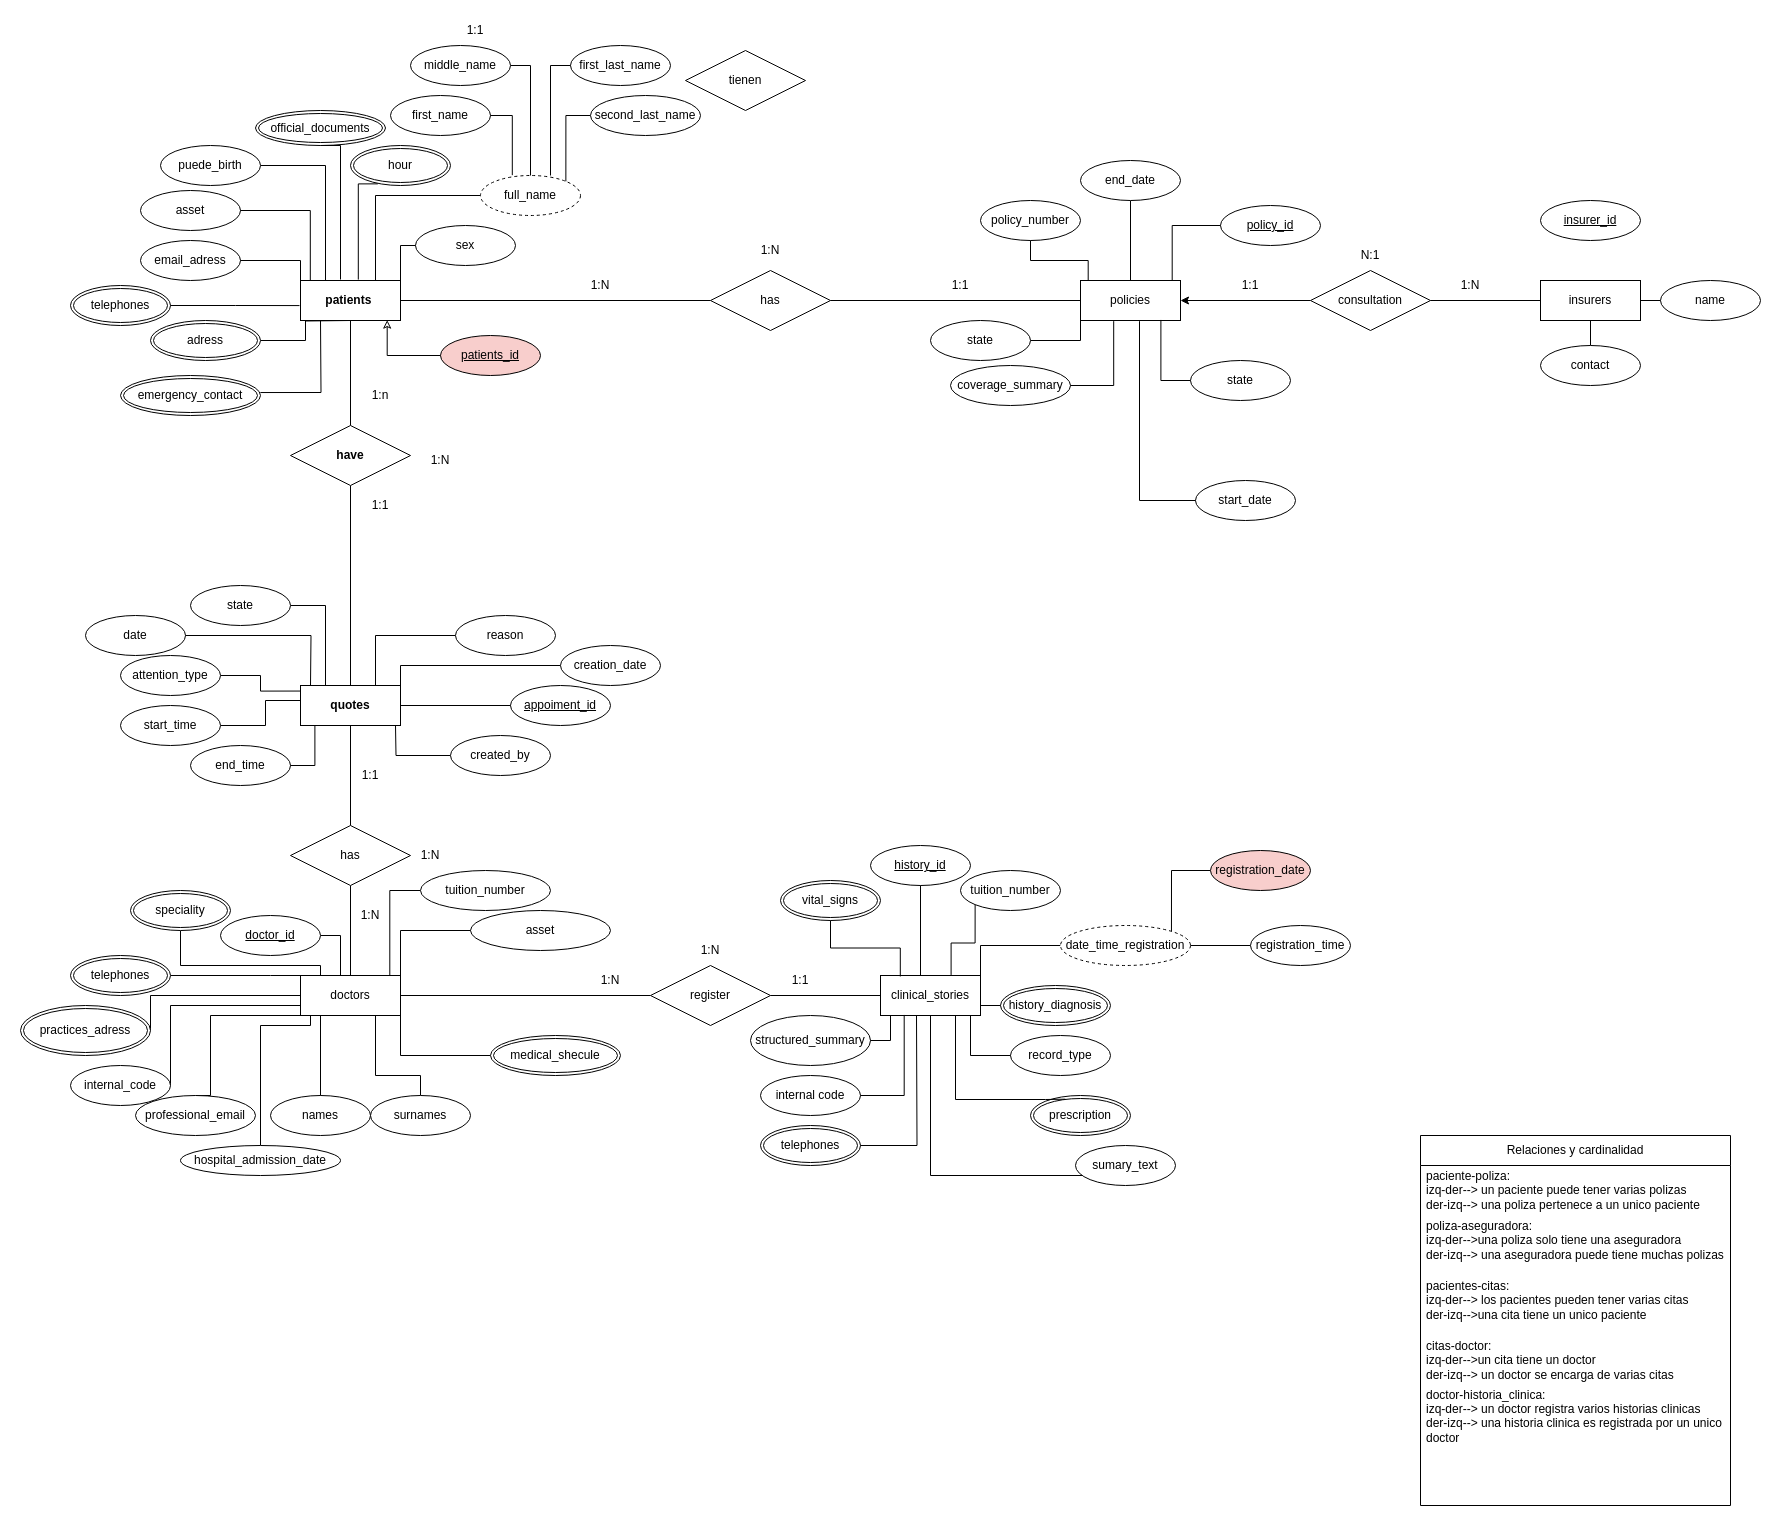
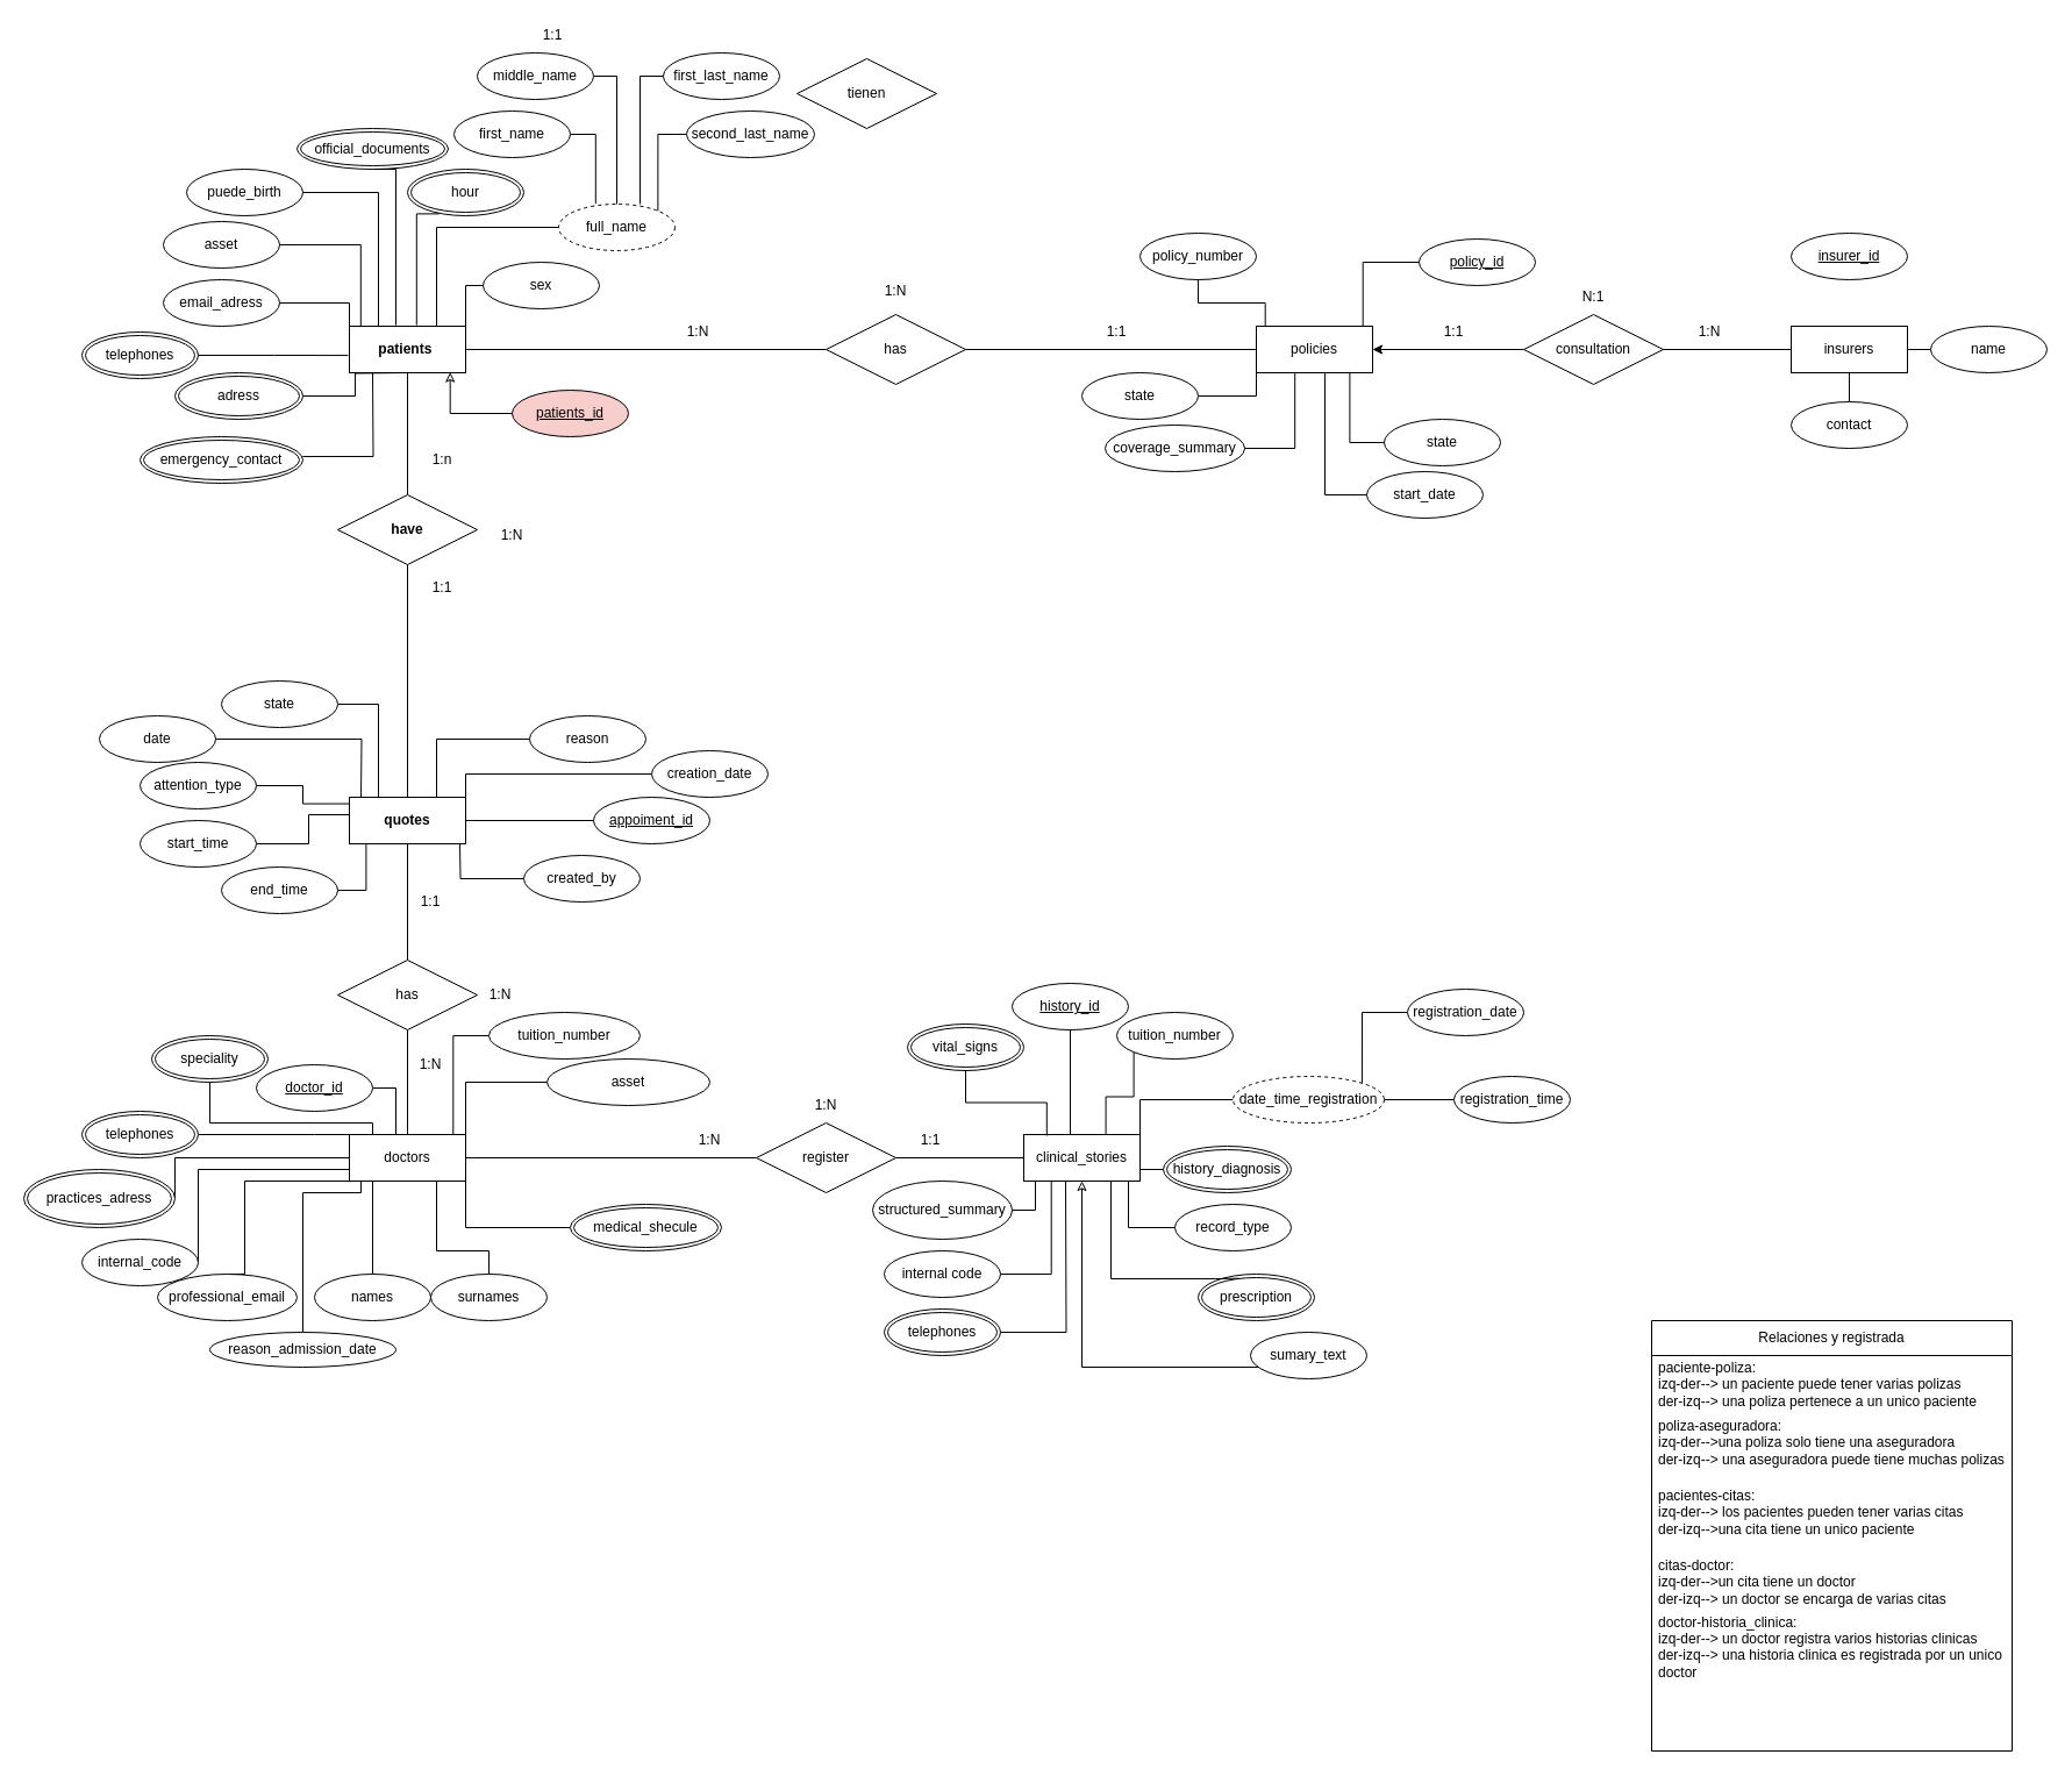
- <mxCell id="135" value="end_date" style="ellipse;whiteSpace=wrap;html=1;align=center;" vertex="1" parent="1"><mxGeometry x="1080" y="160" width="100" height="40" as="geometry" /></mxCell>
- <mxCell id="134" style="edgeStyle=orthogonalEdgeStyle;rounded=0;orthogonalLoop=1;jettySize=auto;html=1;entryX=0.5;entryY=0;entryDx=0;entryDy=0;endArrow=none;endFill=0;" edge="1" parent="1" source="135" target="128"><mxGeometry relative="1" as="geometry" /></mxCell>
- <mxCell id="133" value="start_date" style="ellipse;whiteSpace=wrap;html=1;align=center;" vertex="1" parent="1"><mxGeometry x="1195" y="480" width="100" height="40" as="geometry" /></mxCell>
+ <mxCell id="133" value="start_date" style="ellipse;whiteSpace=wrap;html=1;align=center;" vertex="1" parent="1"><mxGeometry x="1175" y="405" width="100" height="40" as="geometry" /></mxCell>
- <mxCell id="110" value="registration_date" style="ellipse;whiteSpace=wrap;html=1;align=center;fillColor=#f8cecc;" vertex="1" parent="1"><mxGeometry x="1210" y="850" width="100" height="40" as="geometry" /></mxCell>
+ <mxCell id="110" value="registration_date" style="ellipse;whiteSpace=wrap;html=1;align=center;" vertex="1" parent="1"><mxGeometry x="1210" y="850" width="100" height="40" as="geometry" /></mxCell>
- <mxCell id="113" style="edgeStyle=orthogonalEdgeStyle;rounded=0;orthogonalLoop=1;jettySize=auto;html=1;endArrow=none;endFill=0;" edge="1" parent="1" source="114" target="31"><mxGeometry relative="1" as="geometry"><Array as="points"><mxPoint x="930" y="1175" /></Array></mxGeometry></mxCell>
+ <mxCell id="113" style="edgeStyle=orthogonalEdgeStyle;rounded=0;orthogonalLoop=1;jettySize=auto;html=1;endArrow=classic;endFill=0;" edge="1" parent="1" source="114" target="31"><mxGeometry relative="1" as="geometry"><Array as="points"><mxPoint x="930" y="1175" /></Array></mxGeometry></mxCell>
- <mxCell id="158" value="Relaciones y cardinalidad" style="swimlane;fontStyle=0;childLayout=stackLayout;horizontal=1;startSize=30;horizontalStack=0;resizeParent=1;resizeParentMax=0;resizeLast=0;collapsible=1;marginBottom=0;whiteSpace=wrap;html=1;" vertex="1" parent="1"><mxGeometry x="1420" y="1135" width="310" height="370" as="geometry" /></mxCell>
+ <mxCell id="158" value="Relaciones y registrada" style="swimlane;fontStyle=0;childLayout=stackLayout;horizontal=1;startSize=30;horizontalStack=0;resizeParent=1;resizeParentMax=0;resizeLast=0;collapsible=1;marginBottom=0;whiteSpace=wrap;html=1;" vertex="1" parent="1"><mxGeometry x="1420" y="1135" width="310" height="370" as="geometry" /></mxCell>
- <mxCell id="89" value="hospital_admission_date" style="ellipse;whiteSpace=wrap;html=1;align=center;" parent="1" vertex="1"><mxGeometry x="180" y="1145" width="160" height="30" as="geometry" /></mxCell>
+ <mxCell id="89" value="reason_admission_date" style="ellipse;whiteSpace=wrap;html=1;align=center;" parent="1" vertex="1"><mxGeometry x="180" y="1145" width="160" height="30" as="geometry" /></mxCell>
